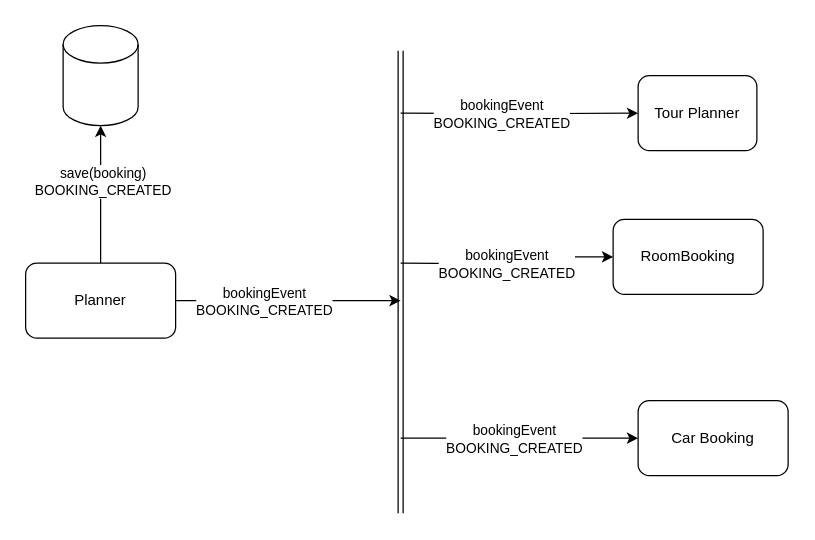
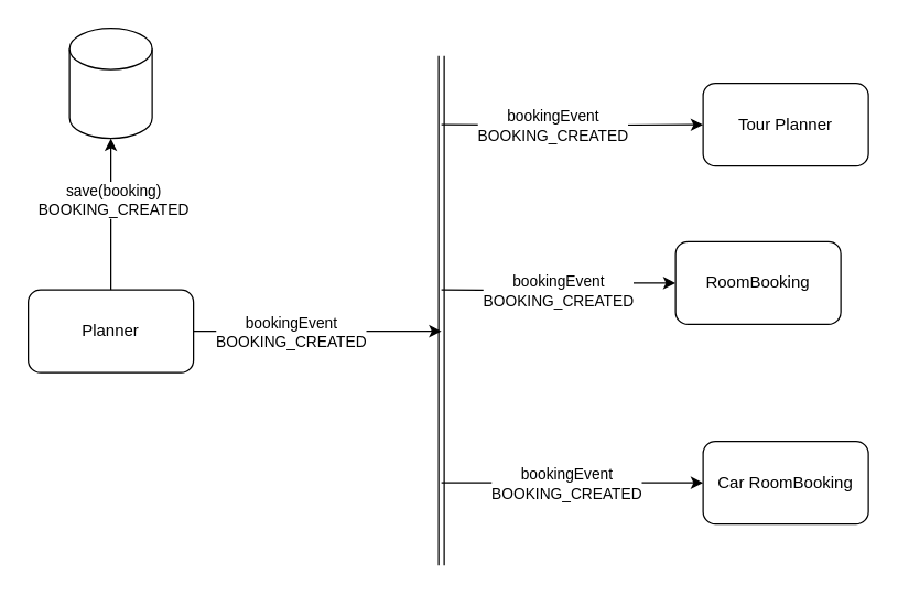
- <mxCell id="9" value="Tour Planner" style="rounded=1;whiteSpace=wrap;html=1;" vertex="1" parent="1"><mxGeometry x="510" y="60" width="95" height="60" as="geometry" /></mxCell>
+ <mxCell id="9" value="Tour Planner" style="rounded=1;whiteSpace=wrap;html=1;" vertex="1" parent="1"><mxGeometry x="510" y="60" width="120" height="60" as="geometry" /></mxCell>
- <mxCell id="15" value="Car Booking" style="rounded=1;whiteSpace=wrap;html=1;" vertex="1" parent="1"><mxGeometry x="510" y="320" width="120" height="60" as="geometry" /></mxCell>
+ <mxCell id="15" value="Car RoomBooking" style="rounded=1;whiteSpace=wrap;html=1;" vertex="1" parent="1"><mxGeometry x="510" y="320" width="120" height="60" as="geometry" /></mxCell>
